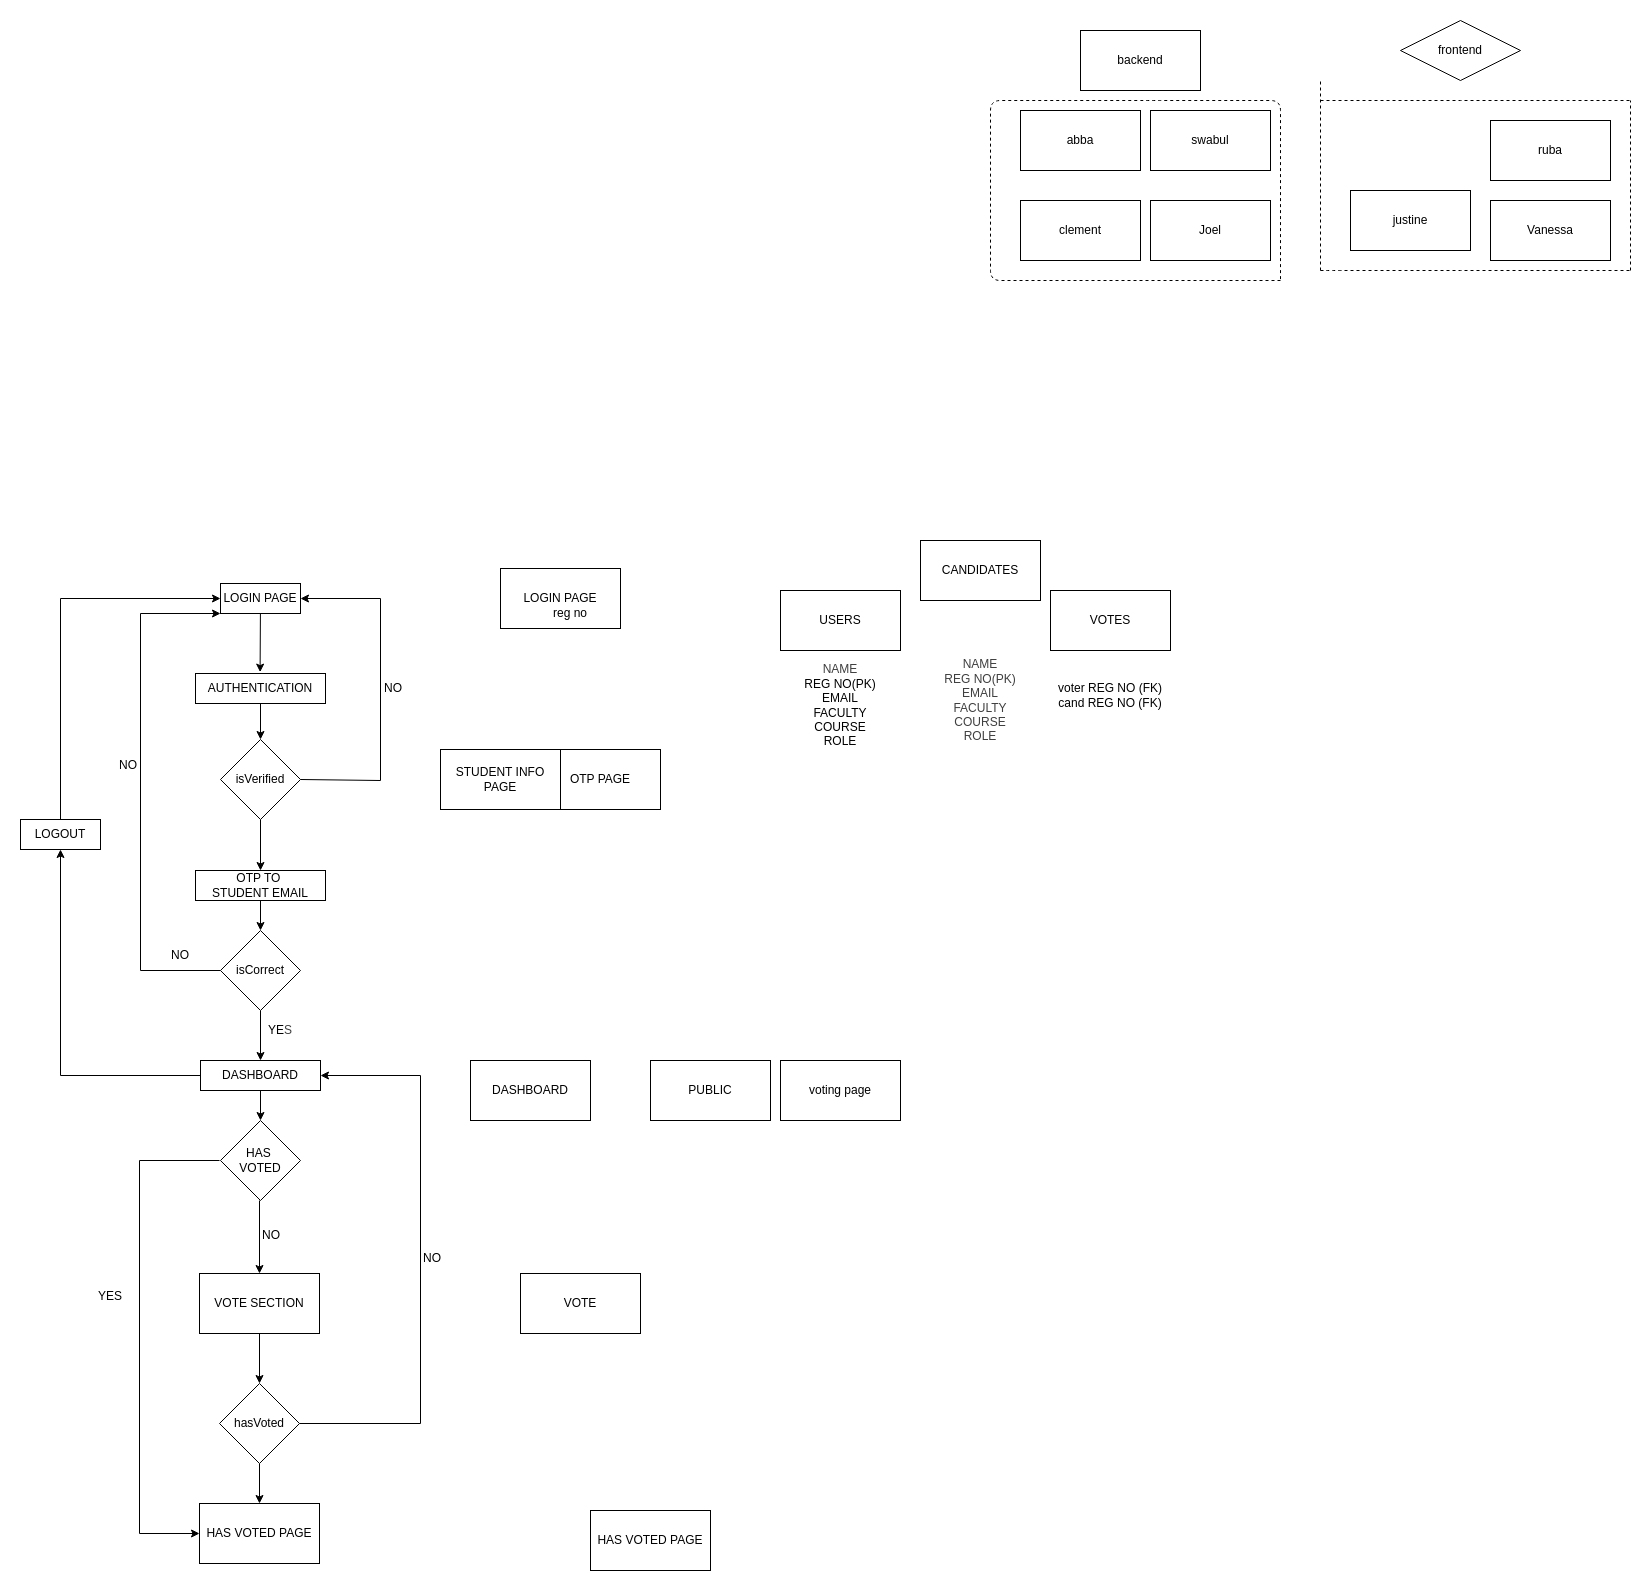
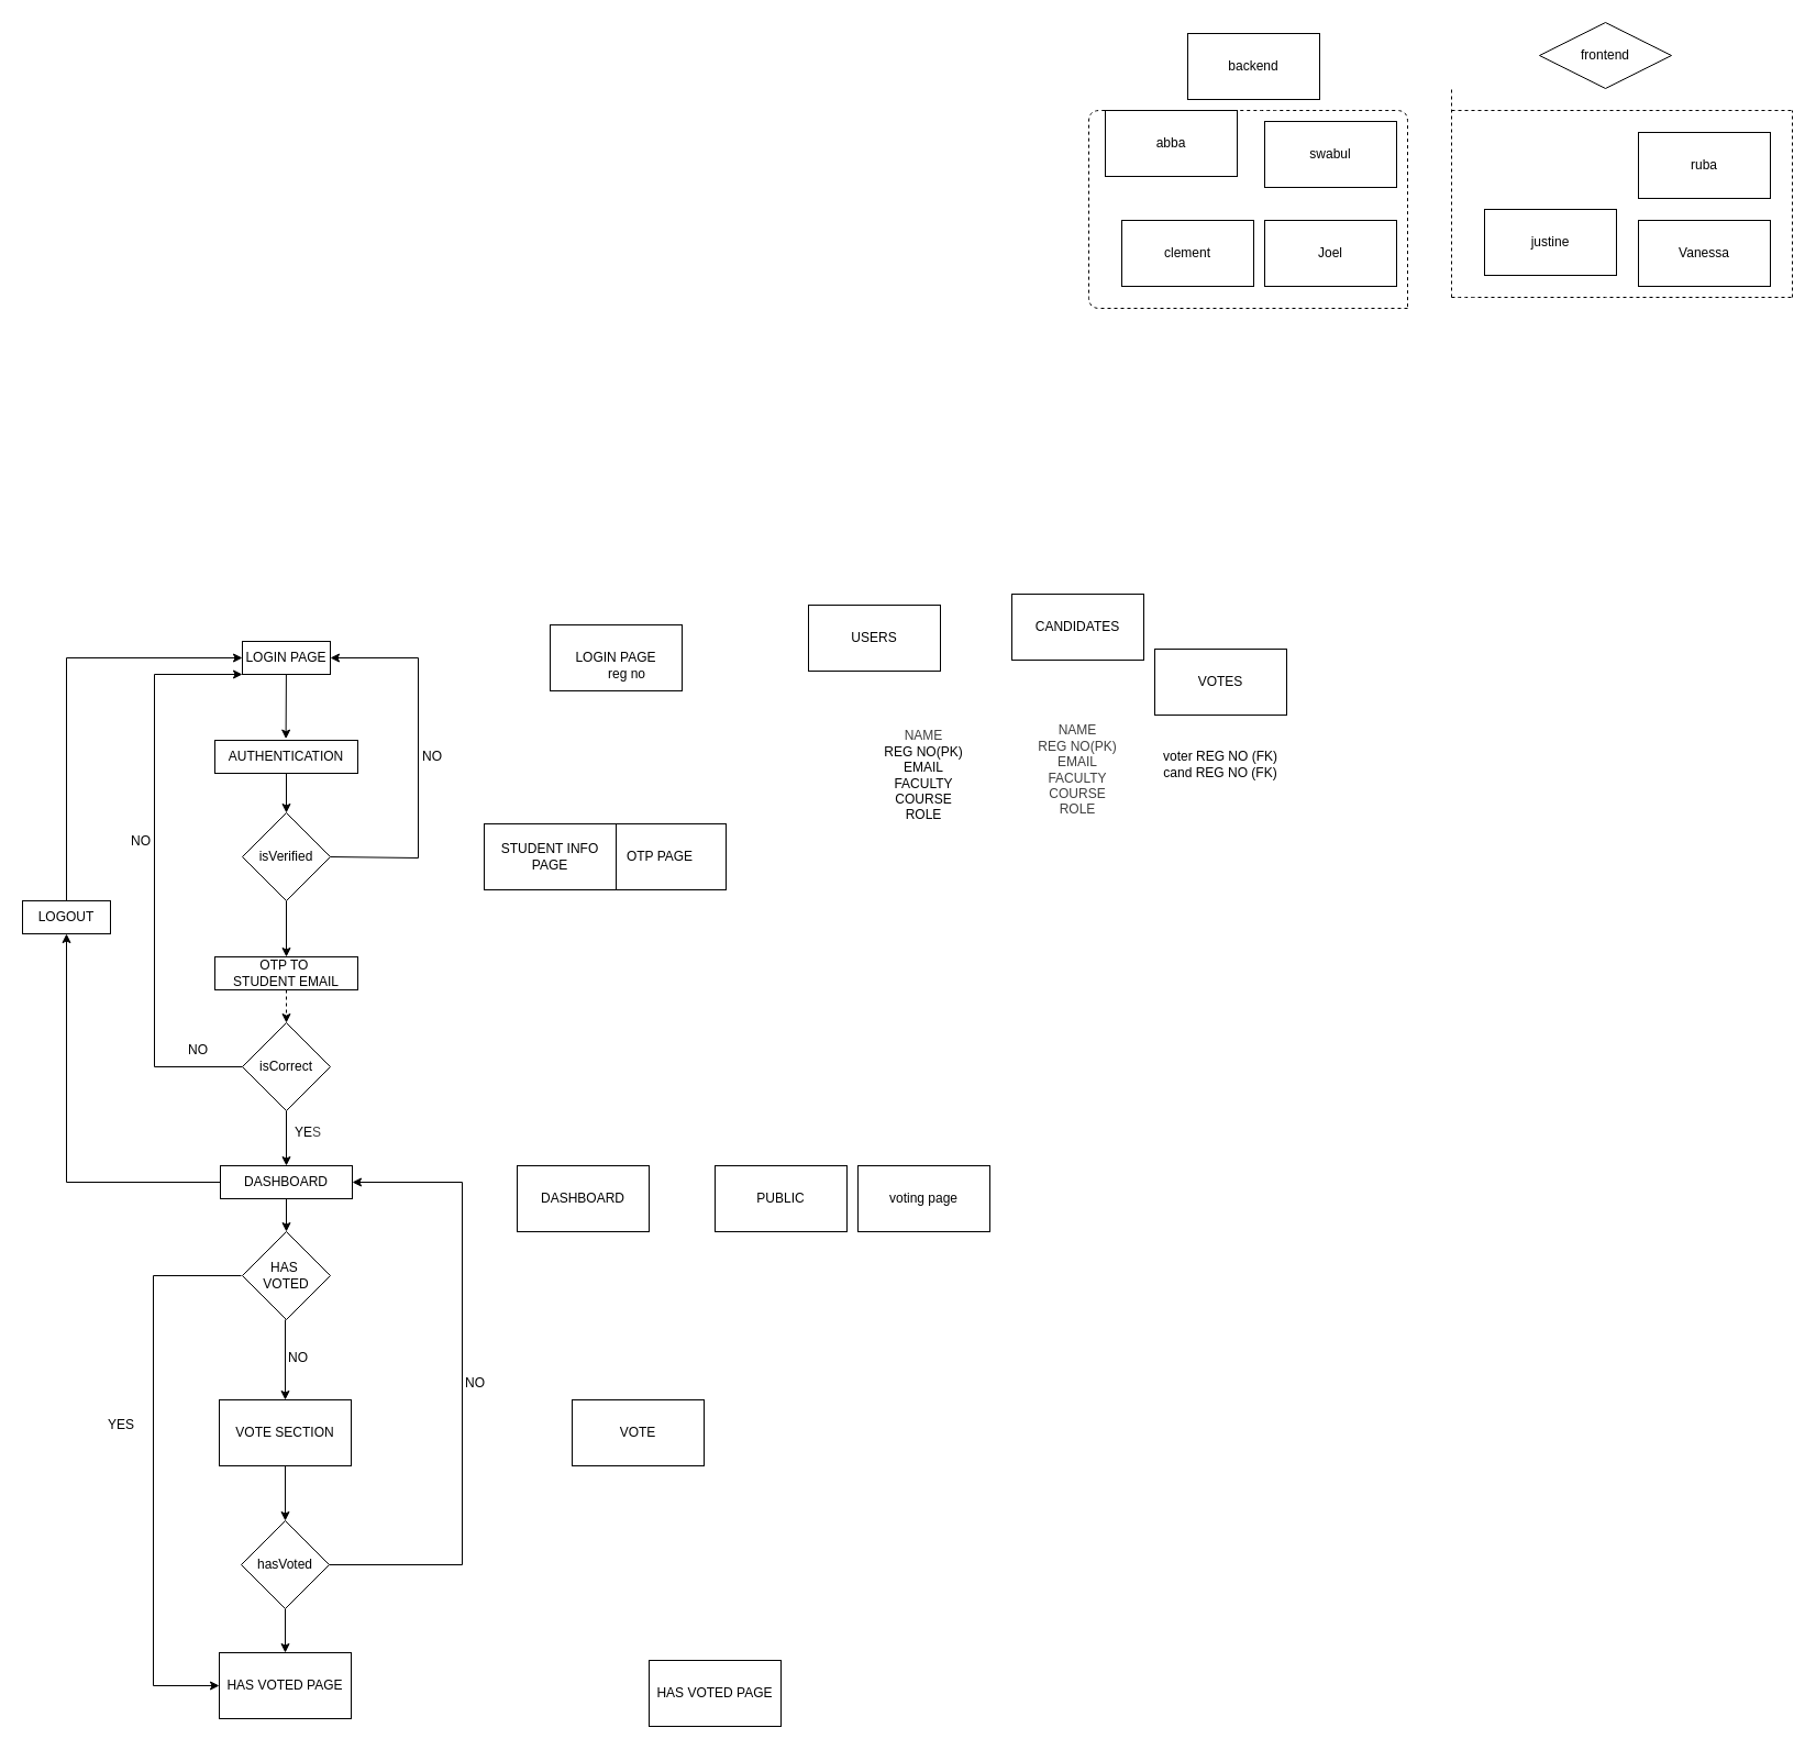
- <mxCell id="51" value="abba" style="rounded=0;whiteSpace=wrap;html=1;" parent="1" vertex="1"><mxGeometry y="110" width="120" height="60" as="geometry" x="1020" /></mxCell>
+ <mxCell id="51" value="abba" style="rounded=0;whiteSpace=wrap;html=1;" parent="1" vertex="1"><mxGeometry x="1005" y="100" width="120" height="60" as="geometry" /></mxCell>
- <mxCell id="42" value="USERS" style="rounded=0;whiteSpace=wrap;html=1;" parent="1" vertex="1"><mxGeometry x="780" y="590" width="120" height="60" as="geometry" /></mxCell>
+ <mxCell id="42" value="USERS" style="rounded=0;whiteSpace=wrap;html=1;" parent="1" vertex="1"><mxGeometry x="735" y="550" width="120" height="60" as="geometry" /></mxCell>
- <mxCell id="5" style="edgeStyle=none;html=1;entryX=0.5;entryY=0;entryDx=0;entryDy=0;fontFamily=Helvetica;fontSize=12;fontColor=default;" parent="1" source="6" target="13" edge="1"><mxGeometry relative="1" as="geometry" /></mxCell>
+ <mxCell id="5" style="edgeStyle=none;html=1;entryX=0.5;entryY=0;entryDx=0;entryDy=0;fontFamily=Helvetica;fontSize=12;fontColor=default;dashed=1;" parent="1" source="6" target="13" edge="1"><mxGeometry relative="1" as="geometry" /></mxCell>
